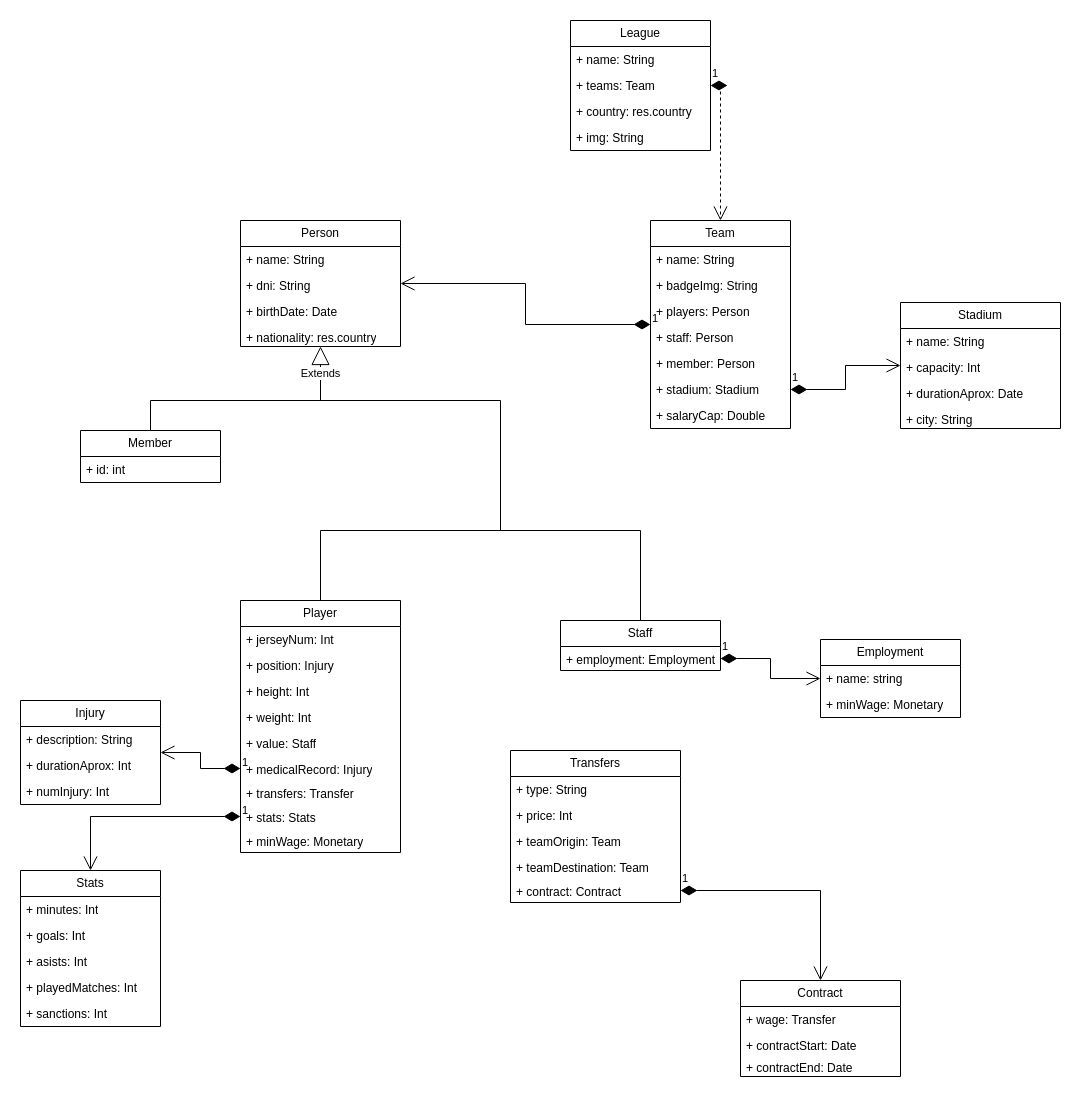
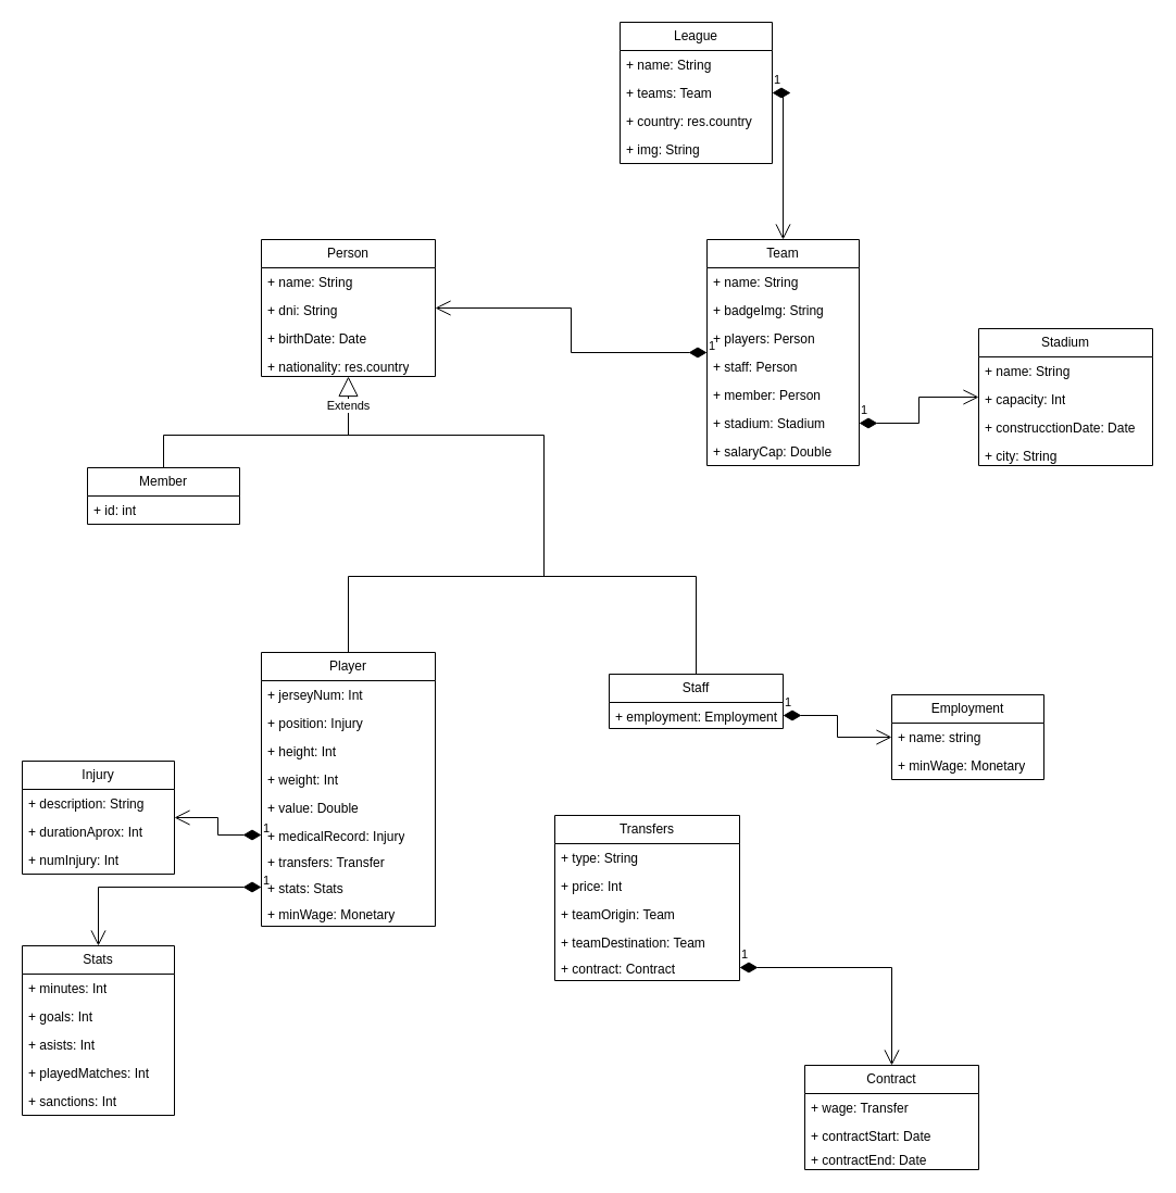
- <mxCell id="63" value="1" style="endArrow=open;html=1;endSize=12;startArrow=diamondThin;startSize=14;startFill=1;edgeStyle=orthogonalEdgeStyle;align=left;verticalAlign=bottom;rounded=0;dashed=1;" parent="1" source="60" target="44" edge="1"><mxGeometry x="-1" y="3" relative="1" as="geometry"><mxPoint x="790" y="399" as="sourcePoint" /><mxPoint x="910" y="375" as="targetPoint" /></mxGeometry></mxCell>
+ <mxCell id="63" value="1" style="endArrow=open;html=1;endSize=12;startArrow=diamondThin;startSize=14;startFill=1;edgeStyle=orthogonalEdgeStyle;align=left;verticalAlign=bottom;rounded=0;" parent="1" source="60" target="44" edge="1"><mxGeometry x="-1" y="3" relative="1" as="geometry"><mxPoint x="790" y="399" as="sourcePoint" /><mxPoint x="910" y="375" as="targetPoint" /></mxGeometry></mxCell>
- <mxCell id="55" value="+ durationAprox: Date" style="text;strokeColor=none;fillColor=none;align=left;verticalAlign=top;spacingLeft=4;spacingRight=4;overflow=hidden;rotatable=0;points=[[0,0.5],[1,0.5]];portConstraint=eastwest;whiteSpace=wrap;html=1;" parent="52" vertex="1"><mxGeometry y="78" width="160" height="26" as="geometry" /></mxCell>
+ <mxCell id="55" value="+ construcctionDate: Date" style="text;strokeColor=none;fillColor=none;align=left;verticalAlign=top;spacingLeft=4;spacingRight=4;overflow=hidden;rotatable=0;points=[[0,0.5],[1,0.5]];portConstraint=eastwest;whiteSpace=wrap;html=1;" parent="52" vertex="1"><mxGeometry y="78" width="160" height="26" as="geometry" /></mxCell>
- <mxCell id="21" value="+ value: Staff" style="text;strokeColor=none;fillColor=none;align=left;verticalAlign=top;spacingLeft=4;spacingRight=4;overflow=hidden;rotatable=0;points=[[0,0.5],[1,0.5]];portConstraint=eastwest;whiteSpace=wrap;html=1;" parent="16" vertex="1"><mxGeometry y="130" width="160" height="26" as="geometry" /></mxCell>
+ <mxCell id="21" value="+ value: Double" style="text;strokeColor=none;fillColor=none;align=left;verticalAlign=top;spacingLeft=4;spacingRight=4;overflow=hidden;rotatable=0;points=[[0,0.5],[1,0.5]];portConstraint=eastwest;whiteSpace=wrap;html=1;" parent="16" vertex="1"><mxGeometry y="130" width="160" height="26" as="geometry" /></mxCell>
